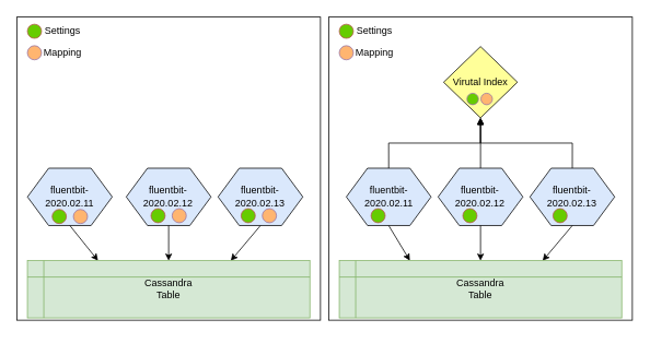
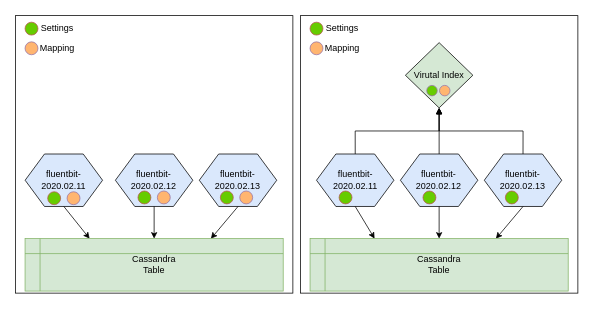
- <mxCell id="38" value="Virutal Index" style="rhombus;whiteSpace=wrap;html=1;fillColor=#FFFF99;" vertex="1" parent="21"><mxGeometry x="140" y="36" width="90" height="87" as="geometry" /></mxCell>
+ <mxCell id="38" value="Virutal Index" style="rhombus;whiteSpace=wrap;html=1;fillColor=#d5e8d4;" vertex="1" parent="21"><mxGeometry x="140" y="36" width="90" height="87" as="geometry" /></mxCell>
